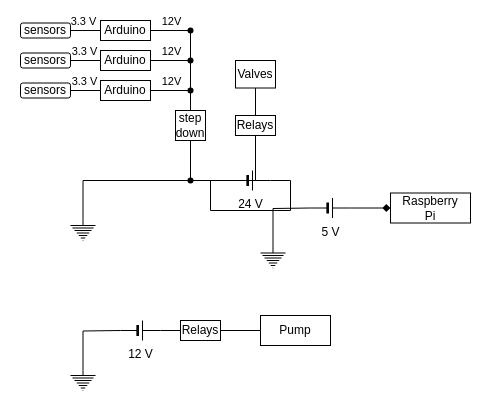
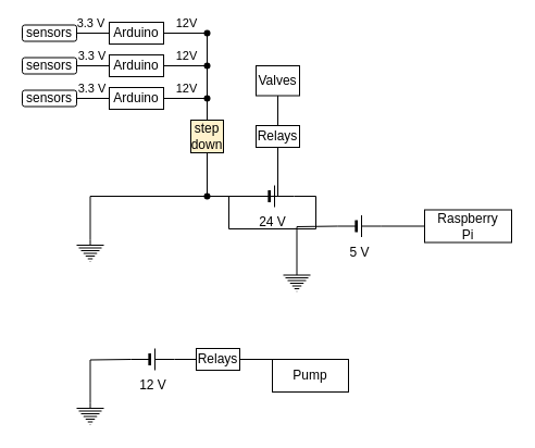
- <mxCell id="26" value="step&lt;div&gt;down&lt;/div&gt;" style="whiteSpace=wrap;html=1;aspect=fixed;" parent="1" vertex="1"><mxGeometry x="175" y="110" width="30" height="30" as="geometry" /></mxCell>
+ <mxCell id="26" value="step&lt;div&gt;down&lt;/div&gt;" style="whiteSpace=wrap;html=1;aspect=fixed;fillColor=#fff2cc;" parent="1" vertex="1"><mxGeometry x="175" y="110" width="30" height="30" as="geometry" /></mxCell>
- <mxCell id="46" style="edgeStyle=orthogonalEdgeStyle;rounded=0;orthogonalLoop=1;jettySize=auto;html=1;entryX=0;entryY=0.5;entryDx=0;entryDy=0;endArrow=diamond;startFill=0;" edge="1" parent="1" source="47" target="48"><mxGeometry relative="1" as="geometry" /></mxCell>
+ <mxCell id="46" style="edgeStyle=orthogonalEdgeStyle;rounded=0;orthogonalLoop=1;jettySize=auto;html=1;entryX=0;entryY=0.5;entryDx=0;entryDy=0;endArrow=none;startFill=0;" edge="1" parent="1" source="47" target="48"><mxGeometry relative="1" as="geometry" /></mxCell>
- <mxCell id="38" value="Pump" style="rounded=0;whiteSpace=wrap;html=1;" parent="1" vertex="1"><mxGeometry x="260" y="315" width="70" height="30" as="geometry" /></mxCell>
+ <mxCell id="38" value="Pump" style="rounded=0;whiteSpace=wrap;html=1;" parent="1" vertex="1"><mxGeometry x="250" y="330" width="70" height="30" as="geometry" /></mxCell>
